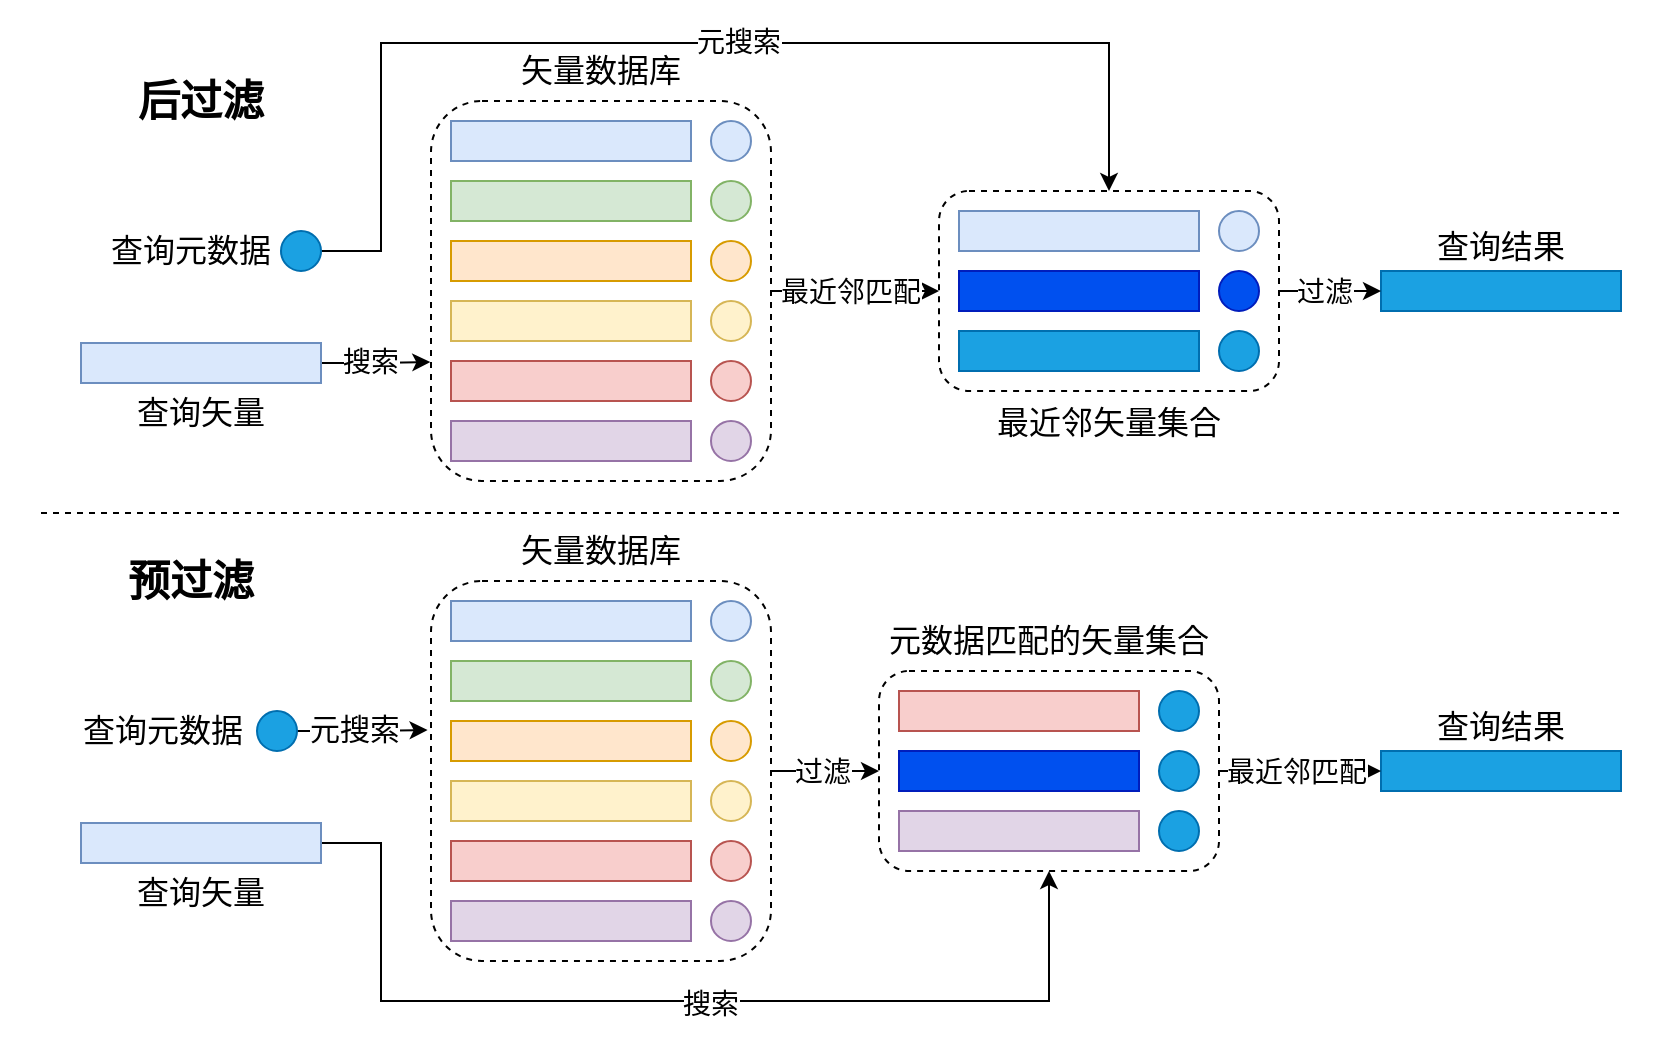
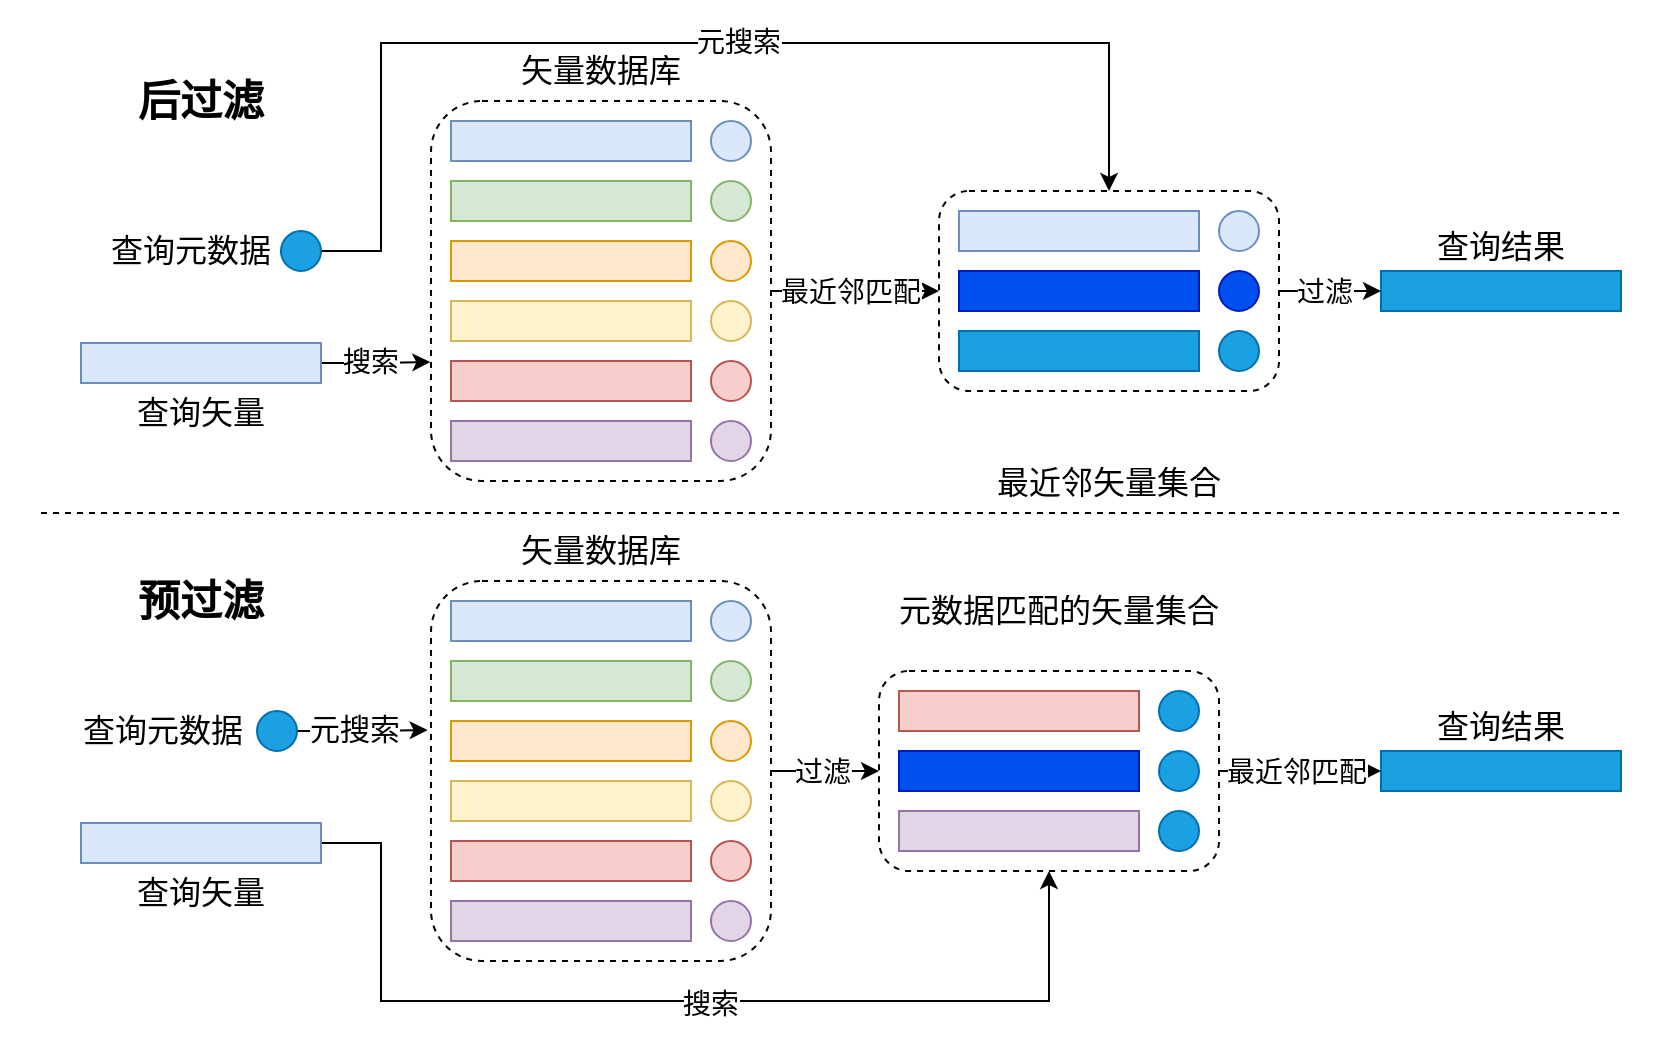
- <mxCell id="27" value="最近邻矢量集合" style="text;html=1;align=center;verticalAlign=middle;resizable=0;points=[];autosize=1;strokeColor=none;fillColor=none;fontSize=16;" parent="1" vertex="1"><mxGeometry x="484" y="196" width="140" height="30" as="geometry" /></mxCell>
+ <mxCell id="27" value="最近邻矢量集合" style="text;html=1;align=center;verticalAlign=middle;resizable=0;points=[];autosize=1;strokeColor=none;fillColor=none;fontSize=16;" parent="1" vertex="1"><mxGeometry x="484" y="226" width="140" height="30" as="geometry" /></mxCell>
- <mxCell id="76" value="预过滤" style="text;html=1;align=center;verticalAlign=middle;resizable=0;points=[];autosize=1;strokeColor=none;fillColor=none;fontStyle=1;fontSize=21;" parent="1" vertex="1"><mxGeometry x="50" y="270" width="90" height="40" as="geometry" /></mxCell>
+ <mxCell id="76" value="预过滤" style="text;html=1;align=center;verticalAlign=middle;resizable=0;points=[];autosize=1;strokeColor=none;fillColor=none;fontStyle=1;fontSize=21;" parent="1" vertex="1"><mxGeometry x="55" y="280" width="90" height="40" as="geometry" /></mxCell>
- <mxCell id="63" value="元数据匹配的矢量集合" style="text;html=1;align=center;verticalAlign=middle;resizable=0;points=[];autosize=1;strokeColor=none;fillColor=none;fontSize=16;" parent="1" vertex="1"><mxGeometry x="434" y="305" width="180" height="30" as="geometry" /></mxCell>
+ <mxCell id="63" value="元数据匹配的矢量集合" style="text;html=1;align=center;verticalAlign=middle;resizable=0;points=[];autosize=1;strokeColor=none;fillColor=none;fontSize=16;" parent="1" vertex="1"><mxGeometry x="439" y="290" width="180" height="30" as="geometry" /></mxCell>
